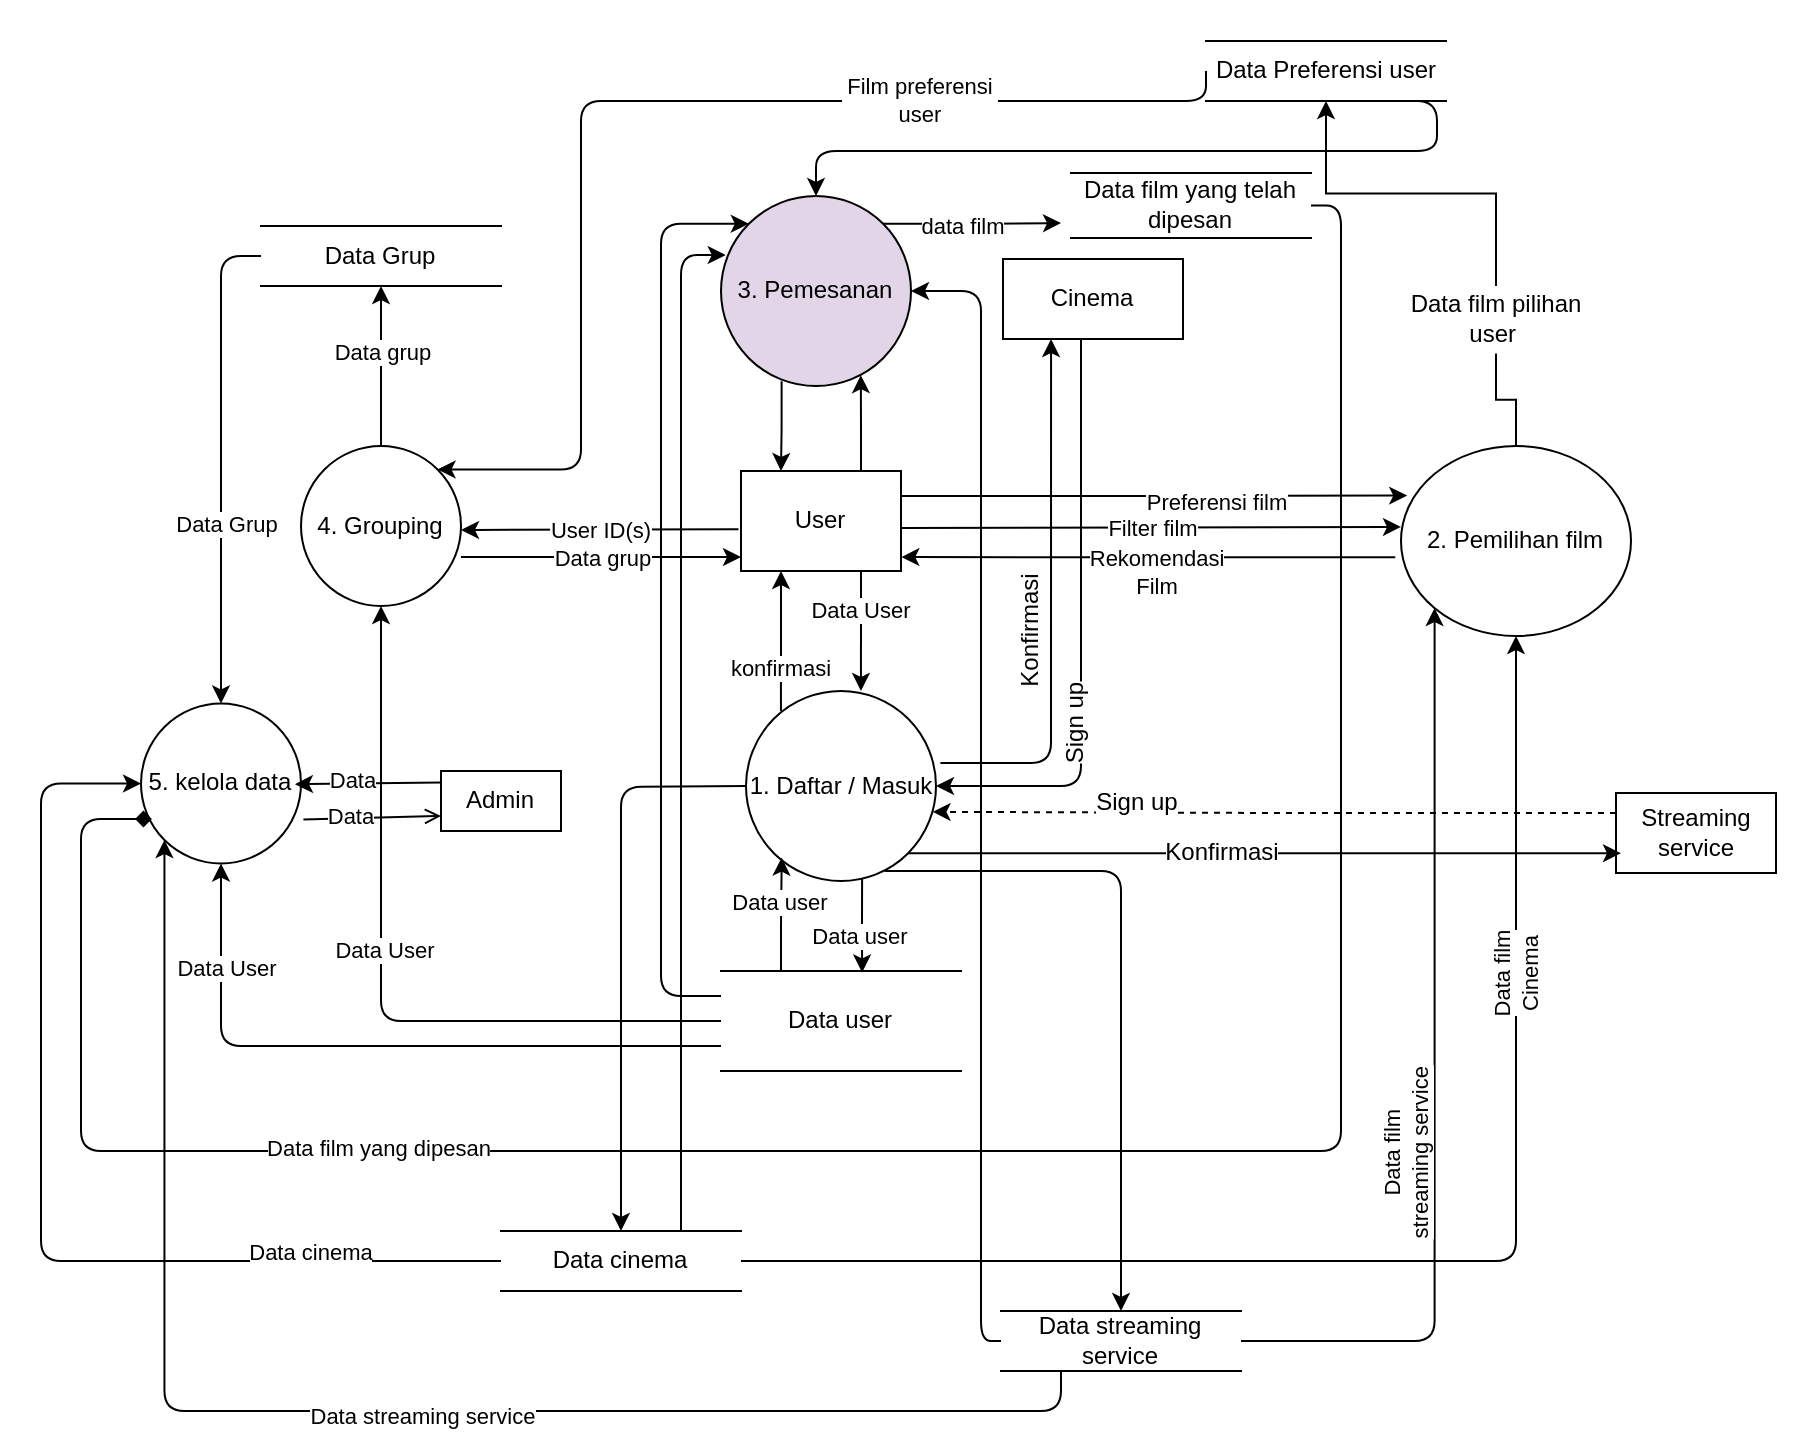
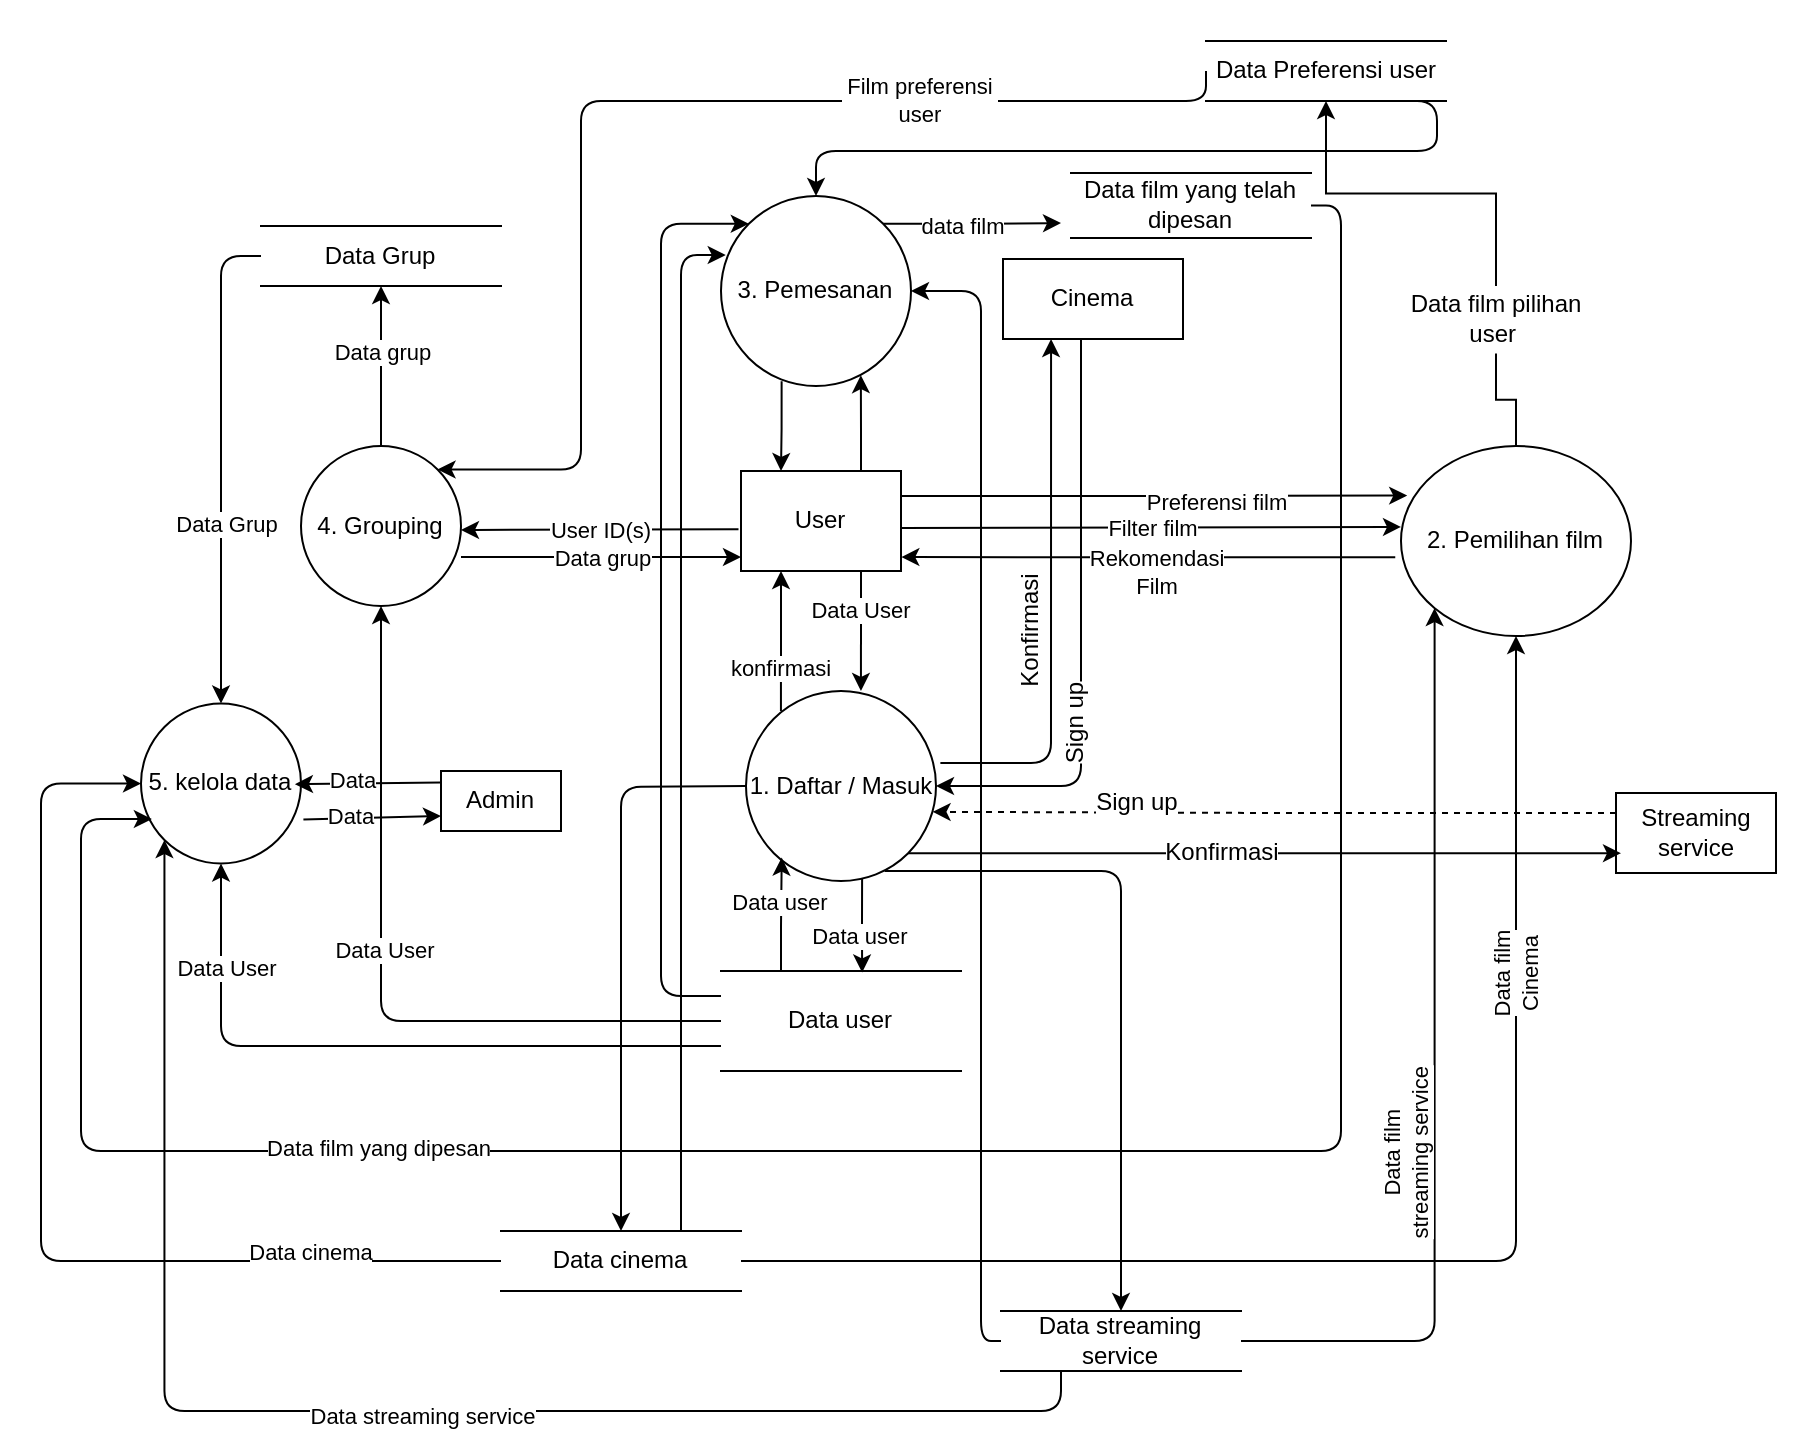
- <mxCell id="62" value="3. Pemesanan" style="ellipse;whiteSpace=wrap;html=1;aspect=fixed;fillColor=#e1d5e7;" parent="1" vertex="1"><mxGeometry x="360" y="97.5" width="95" height="95" as="geometry" /></mxCell>
+ <mxCell id="62" value="3. Pemesanan" style="ellipse;whiteSpace=wrap;html=1;aspect=fixed;" parent="1" vertex="1"><mxGeometry x="360" y="97.5" width="95" height="95" as="geometry" /></mxCell>
- <mxCell id="35" value="" style="endArrow=open;html=1;exitX=1.015;exitY=0.725;exitDx=0;exitDy=0;exitPerimeter=0;entryX=0;entryY=0.75;entryDx=0;entryDy=0;" parent="1" source="30" target="18" edge="1"><mxGeometry width="50" height="50" relative="1" as="geometry"><mxPoint x="220" y="406" as="sourcePoint" /><mxPoint x="210" y="455" as="targetPoint" /></mxGeometry></mxCell>
+ <mxCell id="35" value="" style="endArrow=classic;html=1;exitX=1.015;exitY=0.725;exitDx=0;exitDy=0;exitPerimeter=0;entryX=0;entryY=0.75;entryDx=0;entryDy=0;" parent="1" source="30" target="18" edge="1"><mxGeometry width="50" height="50" relative="1" as="geometry"><mxPoint x="220" y="406" as="sourcePoint" /><mxPoint x="210" y="455" as="targetPoint" /></mxGeometry></mxCell>
- <mxCell id="72" value="" style="edgeStyle=segmentEdgeStyle;endArrow=diamond;html=1;exitX=1;exitY=0.5;exitDx=0;exitDy=0;entryX=0.068;entryY=0.722;entryDx=0;entryDy=0;entryPerimeter=0;" edge="1" parent="1" source="63" target="30"><mxGeometry width="50" height="50" relative="1" as="geometry"><mxPoint x="-10" y="495" as="sourcePoint" /><mxPoint x="40" y="445" as="targetPoint" /><Array as="points"><mxPoint x="670" y="102" /><mxPoint x="670" y="575" /><mxPoint x="40" y="575" /><mxPoint x="40" y="409" /></Array></mxGeometry></mxCell>
+ <mxCell id="72" value="" style="edgeStyle=segmentEdgeStyle;endArrow=classic;html=1;exitX=1;exitY=0.5;exitDx=0;exitDy=0;entryX=0.068;entryY=0.722;entryDx=0;entryDy=0;entryPerimeter=0;" edge="1" parent="1" source="63" target="30"><mxGeometry width="50" height="50" relative="1" as="geometry"><mxPoint x="-10" y="495" as="sourcePoint" /><mxPoint x="40" y="445" as="targetPoint" /><Array as="points"><mxPoint x="670" y="102" /><mxPoint x="670" y="575" /><mxPoint x="40" y="575" /><mxPoint x="40" y="409" /></Array></mxGeometry></mxCell>
